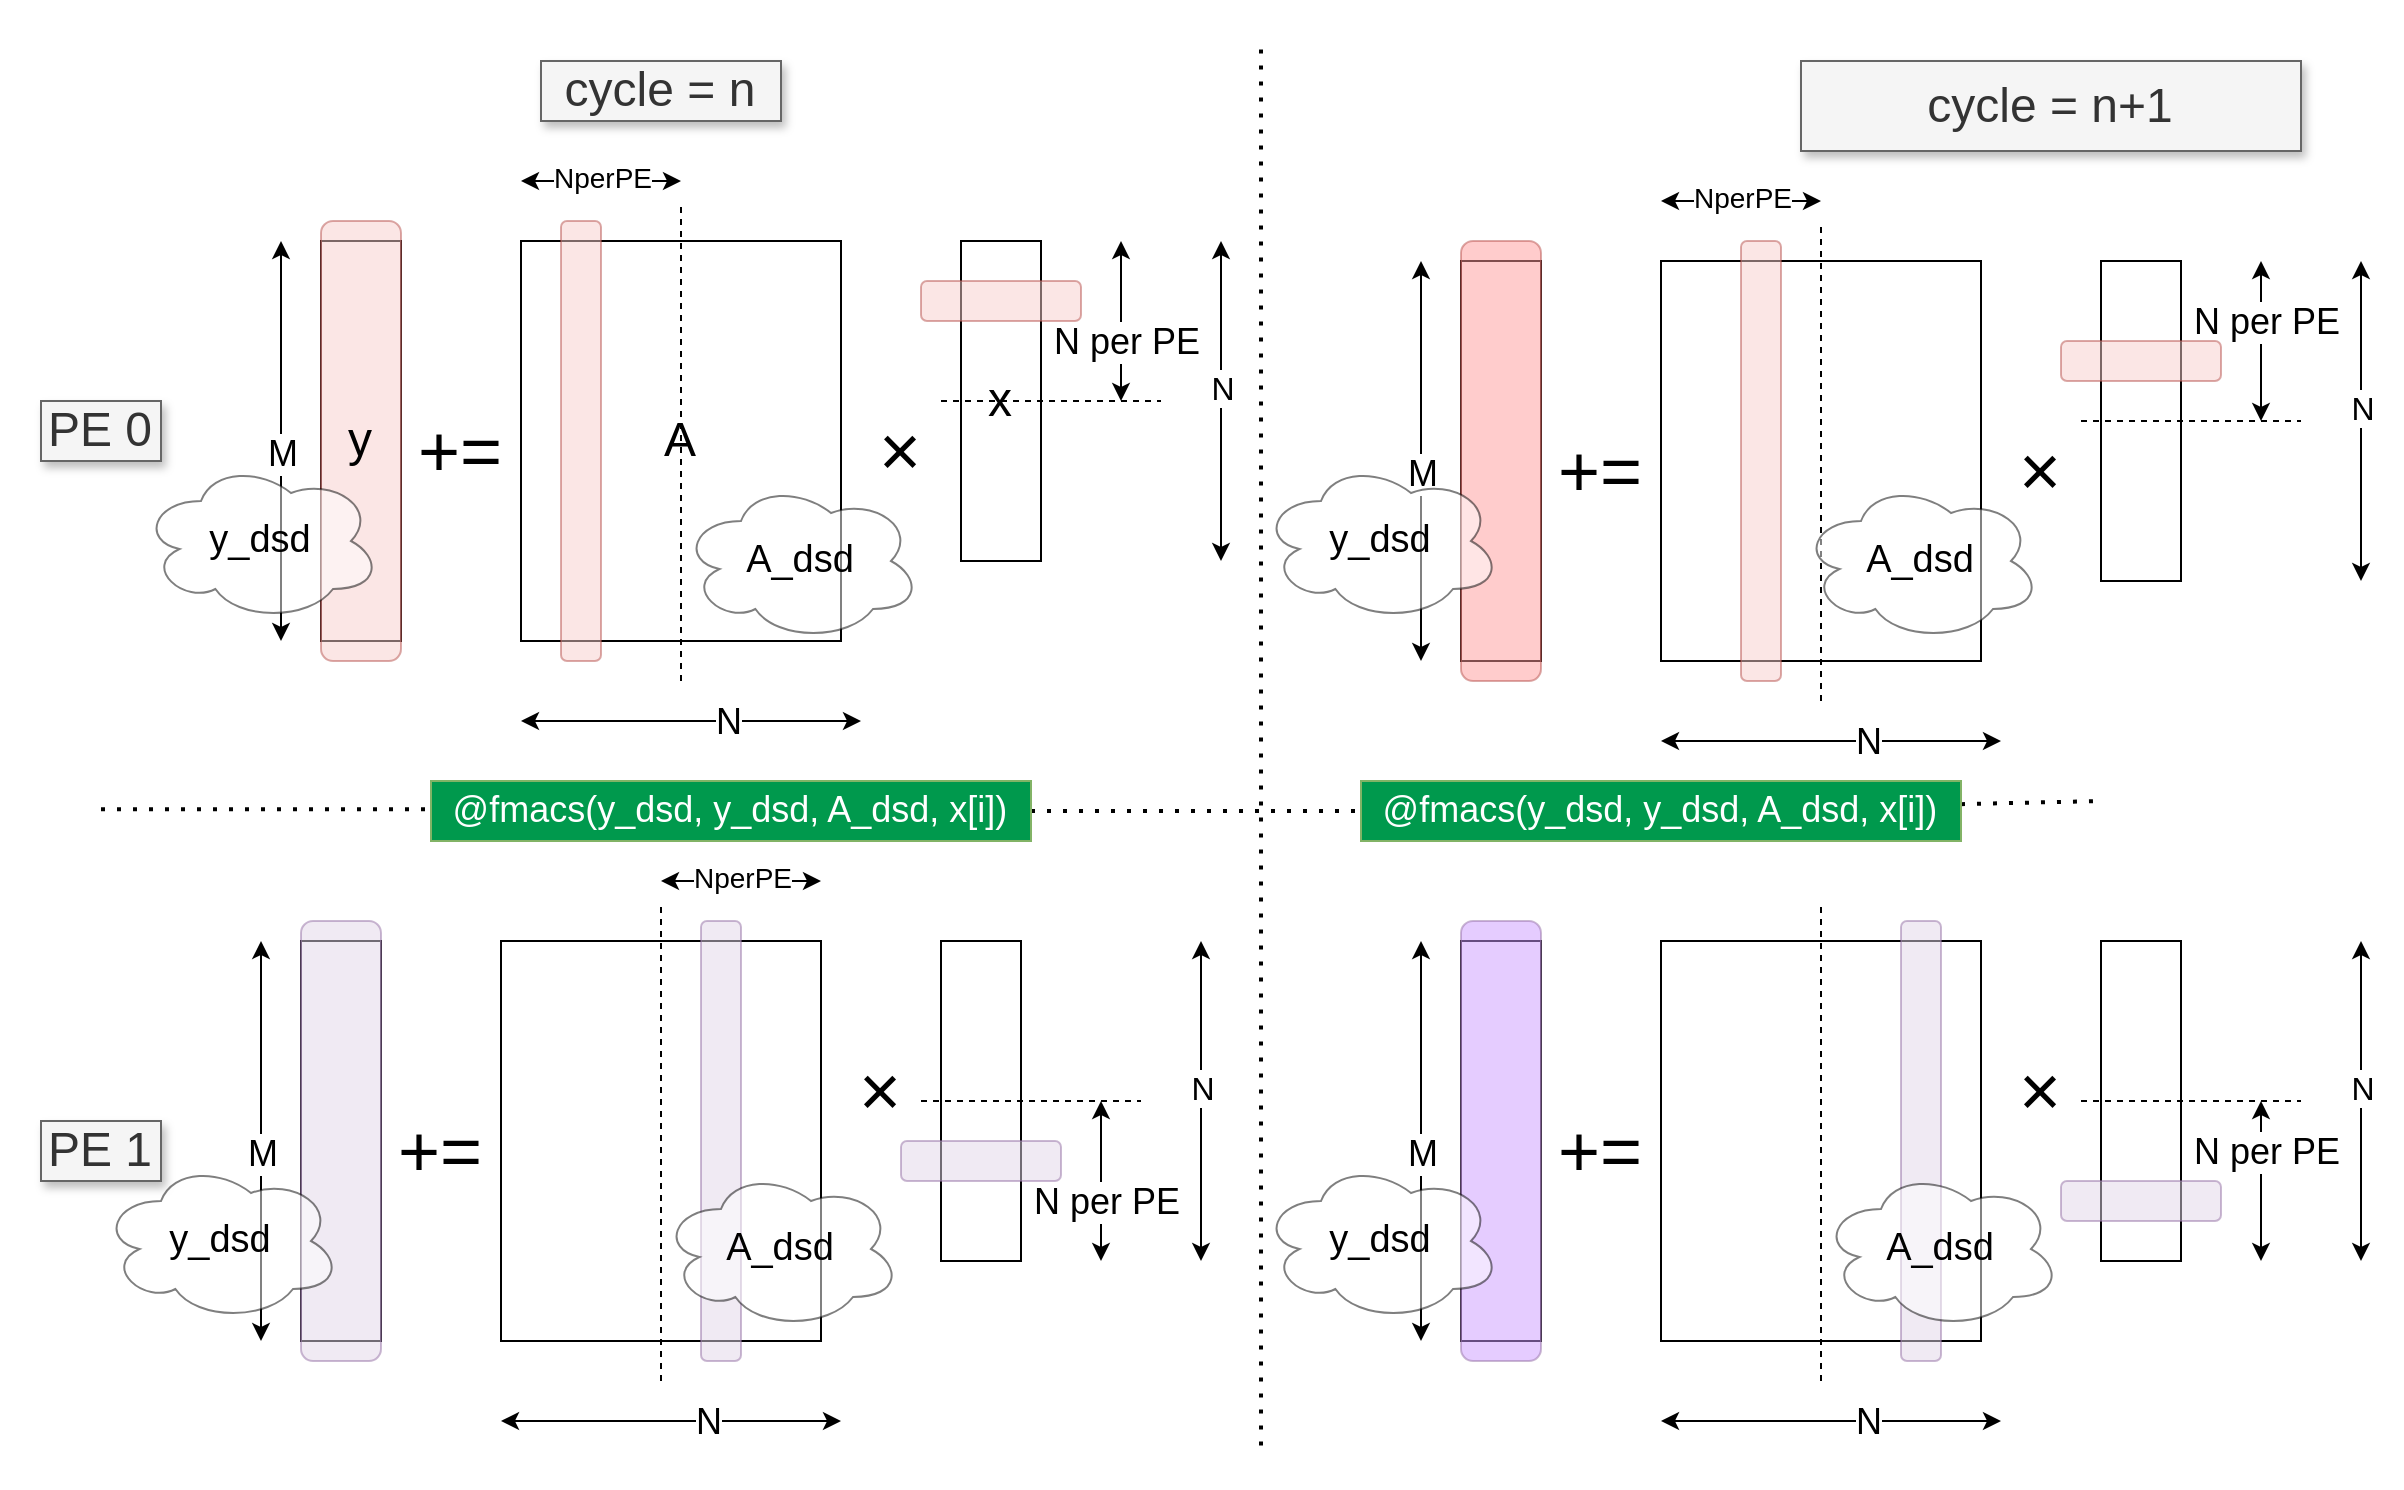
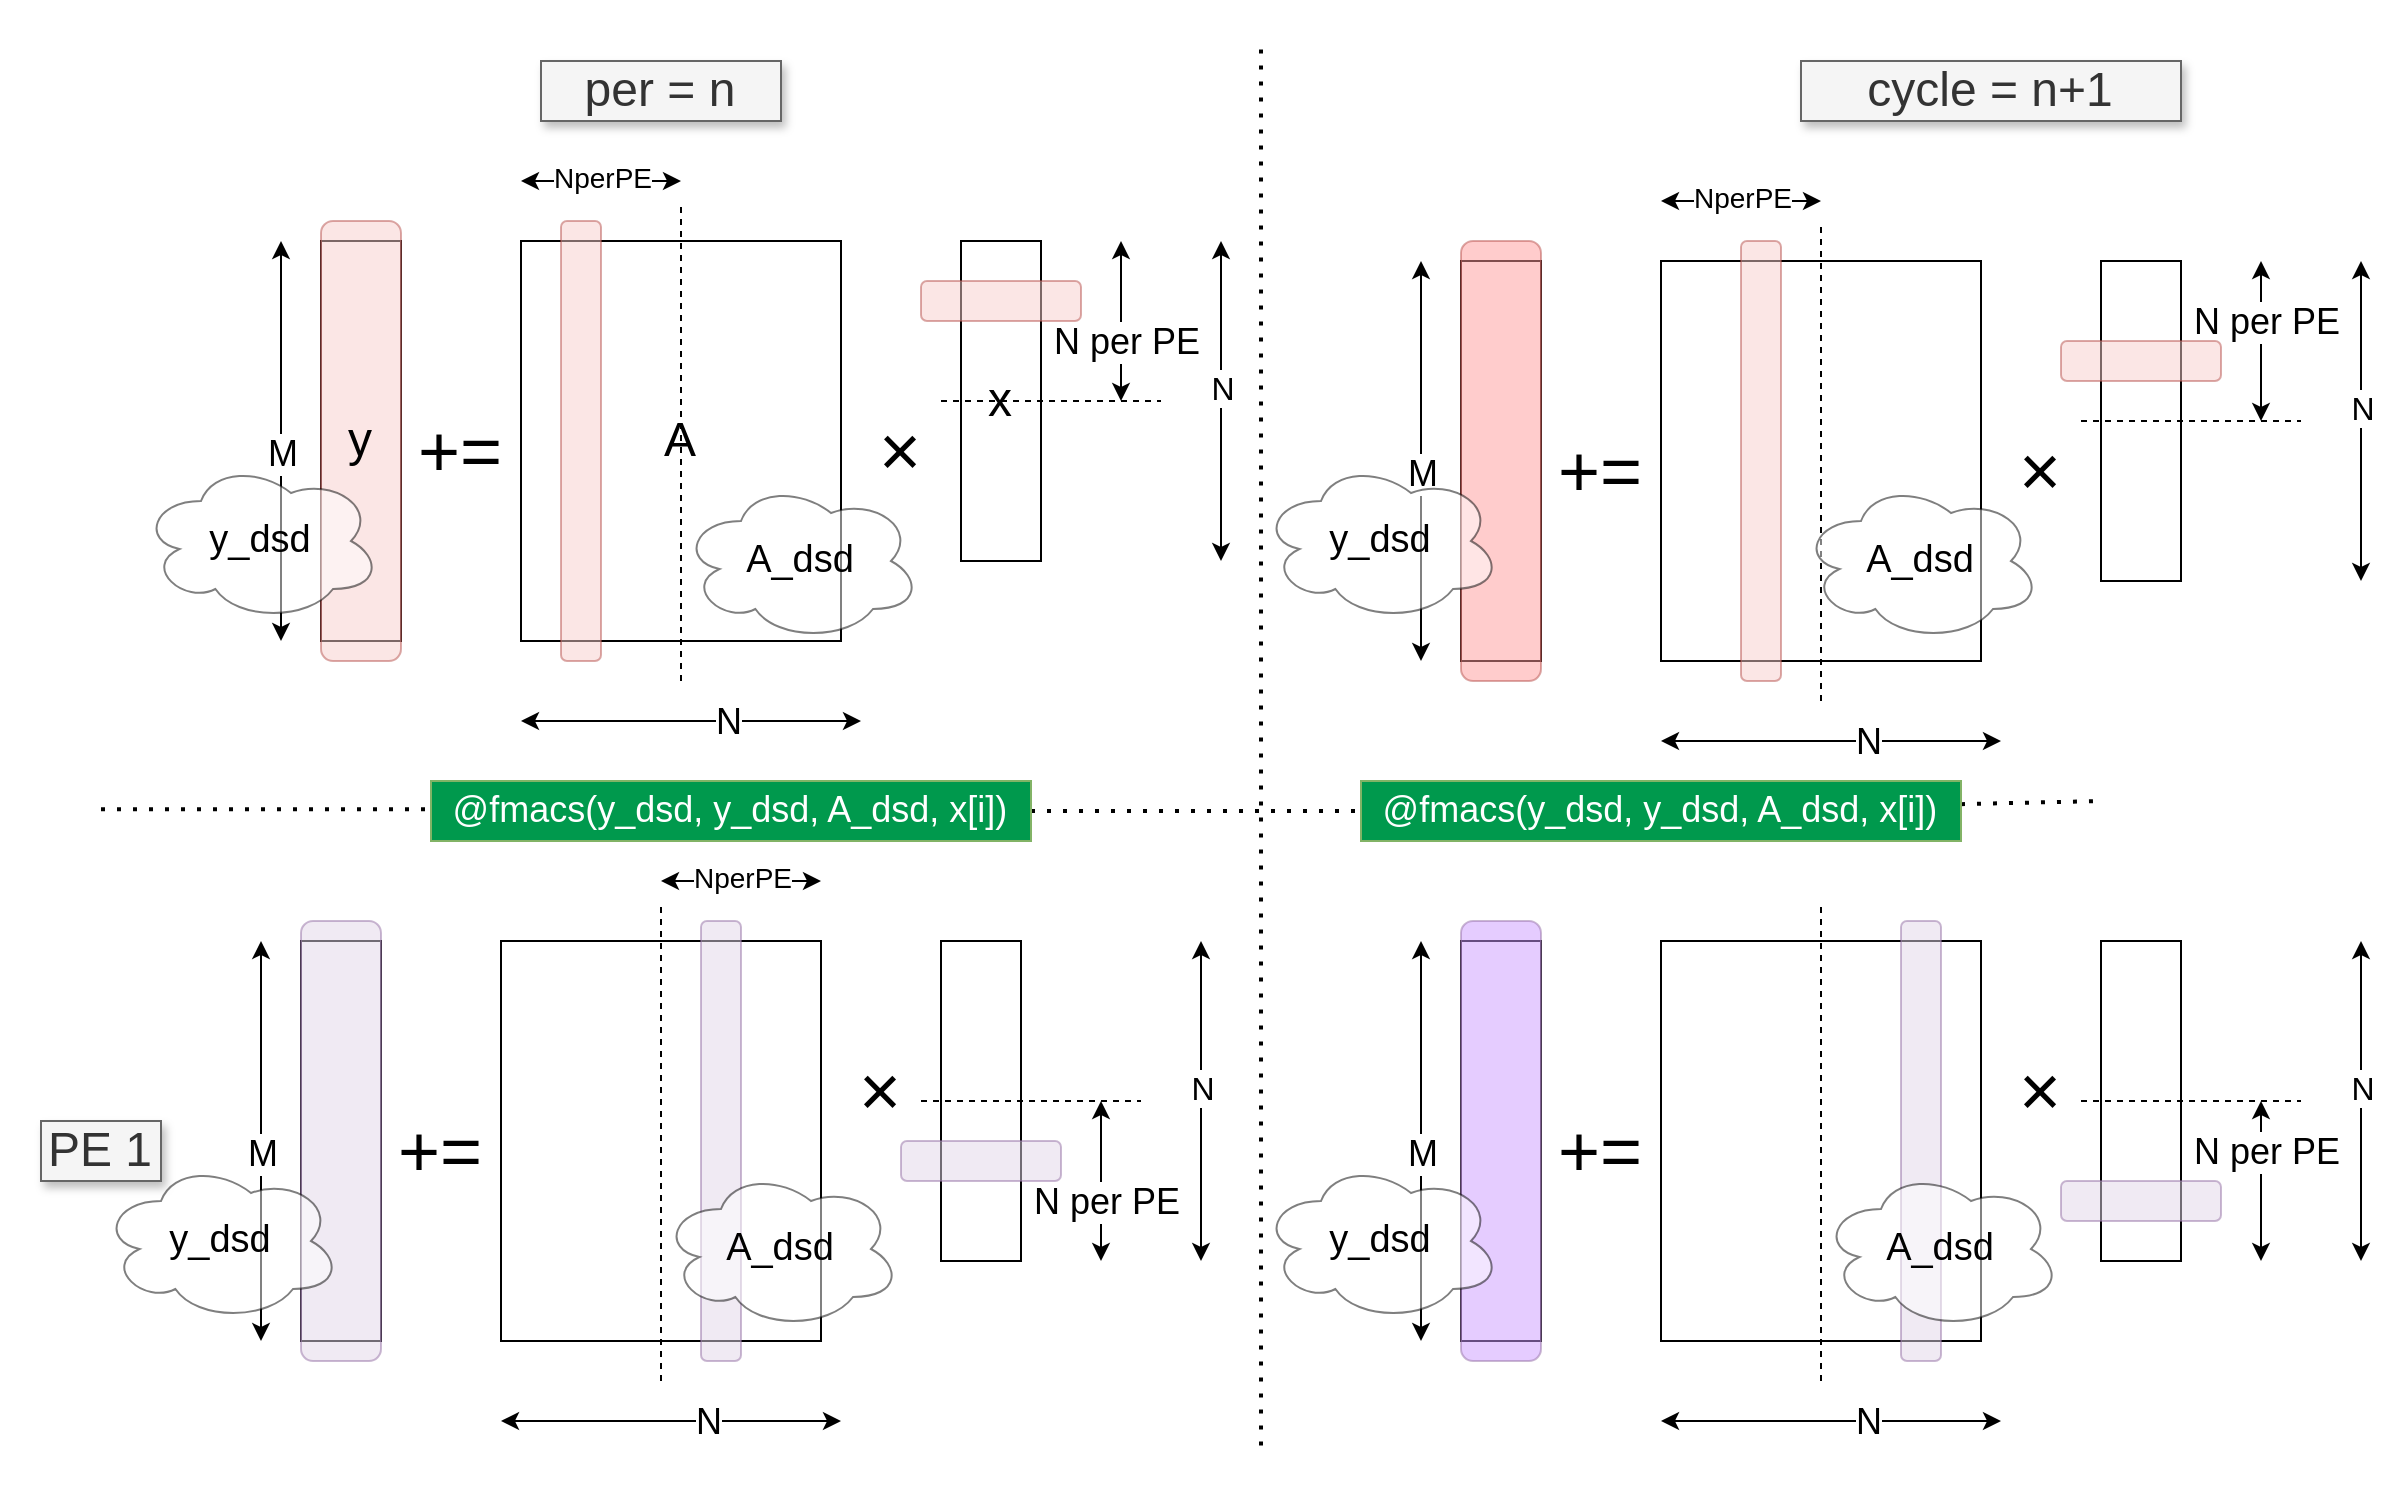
- <mxCell id="2" value="&lt;font style=&quot;font-size: 24px;&quot;&gt;cycle = n&lt;/font&gt;" style="text;html=1;align=center;verticalAlign=middle;whiteSpace=wrap;rounded=0;fillColor=#f5f5f5;fontColor=#333333;strokeColor=#666666;shadow=1;" parent="1" vertex="1"><mxGeometry x="270" y="30" width="120" height="30" as="geometry" /></mxCell>
+ <mxCell id="2" value="&lt;font style=&quot;font-size: 24px;&quot;&gt;per = n&lt;/font&gt;" style="text;html=1;align=center;verticalAlign=middle;whiteSpace=wrap;rounded=0;fillColor=#f5f5f5;fontColor=#333333;strokeColor=#666666;shadow=1;" parent="1" vertex="1"><mxGeometry x="270" y="30" width="120" height="30" as="geometry" /></mxCell>
- <mxCell id="51" value="&lt;font style=&quot;font-size: 24px;&quot;&gt;cycle = n+1&lt;/font&gt;" style="text;html=1;align=center;verticalAlign=middle;whiteSpace=wrap;rounded=0;shadow=1;fillColor=#f5f5f5;fontColor=#333333;strokeColor=#666666;" parent="1" vertex="1"><mxGeometry x="900" y="30" width="250" height="45" as="geometry" /></mxCell>
+ <mxCell id="51" value="&lt;font style=&quot;font-size: 24px;&quot;&gt;cycle = n+1&lt;/font&gt;" style="text;html=1;align=center;verticalAlign=middle;whiteSpace=wrap;rounded=0;shadow=1;fillColor=#f5f5f5;fontColor=#333333;strokeColor=#666666;" parent="1" vertex="1"><mxGeometry x="900" y="30" width="190" height="30" as="geometry" /></mxCell>
- <mxCell id="24" value="&lt;font style=&quot;font-size: 24px;&quot;&gt;PE 0&lt;/font&gt;" style="text;html=1;align=center;verticalAlign=middle;whiteSpace=wrap;rounded=0;fillColor=#f5f5f5;fontColor=#333333;strokeColor=#666666;shadow=1;" parent="1" vertex="1"><mxGeometry x="20" y="200" width="60" height="30" as="geometry" /></mxCell>
